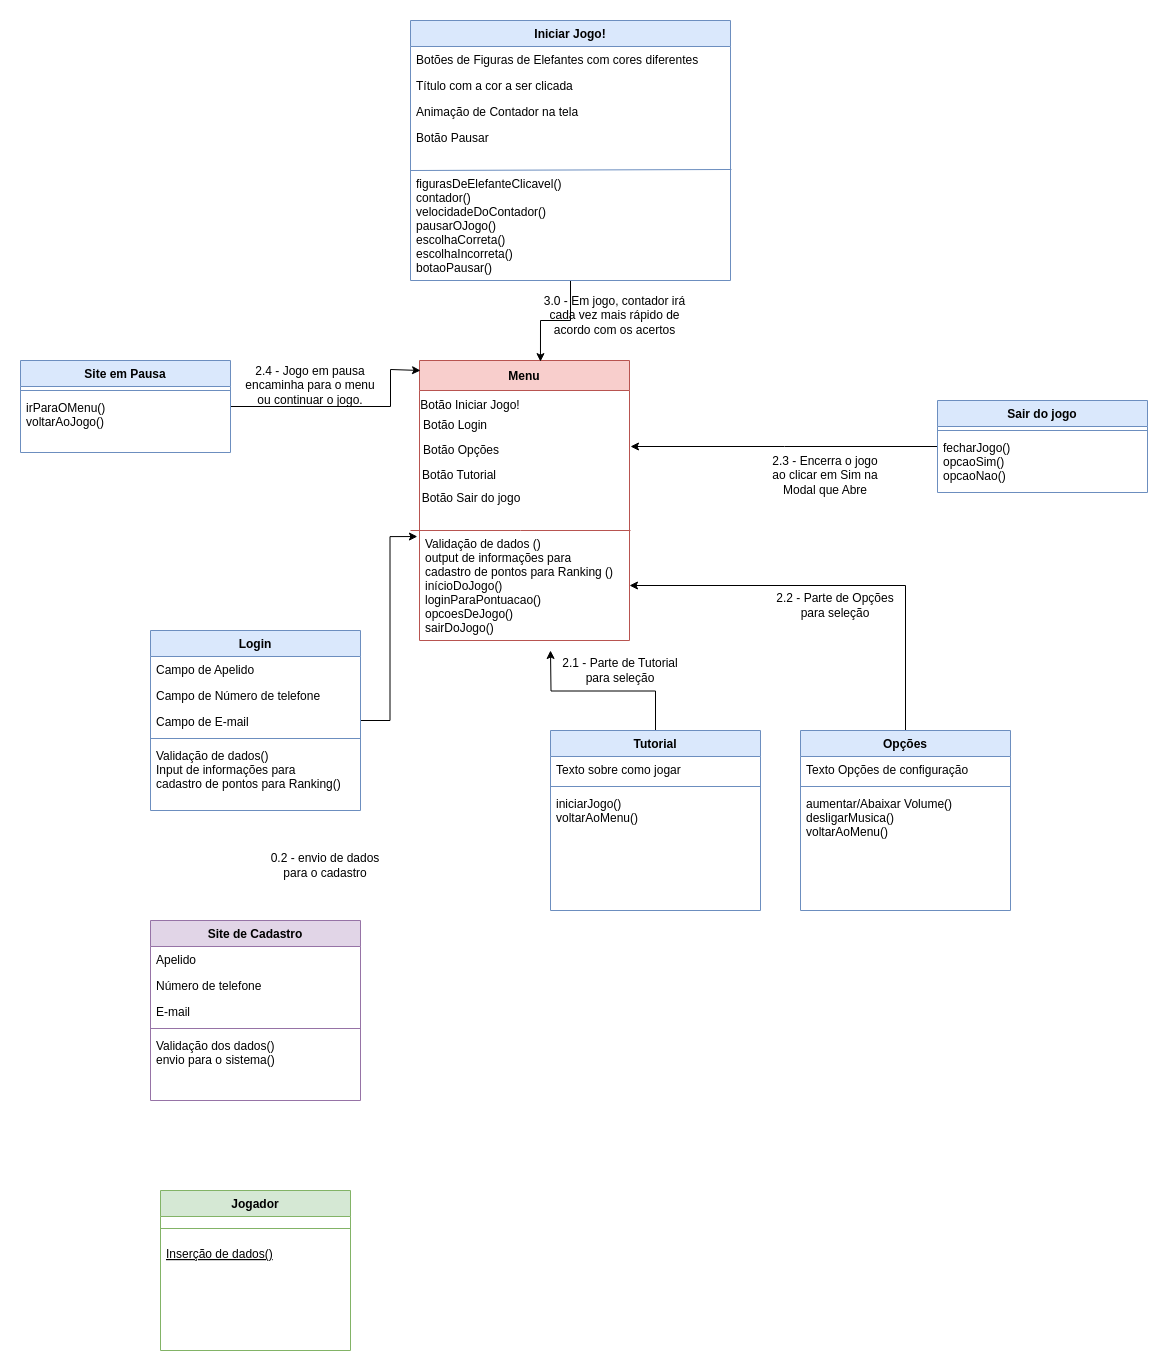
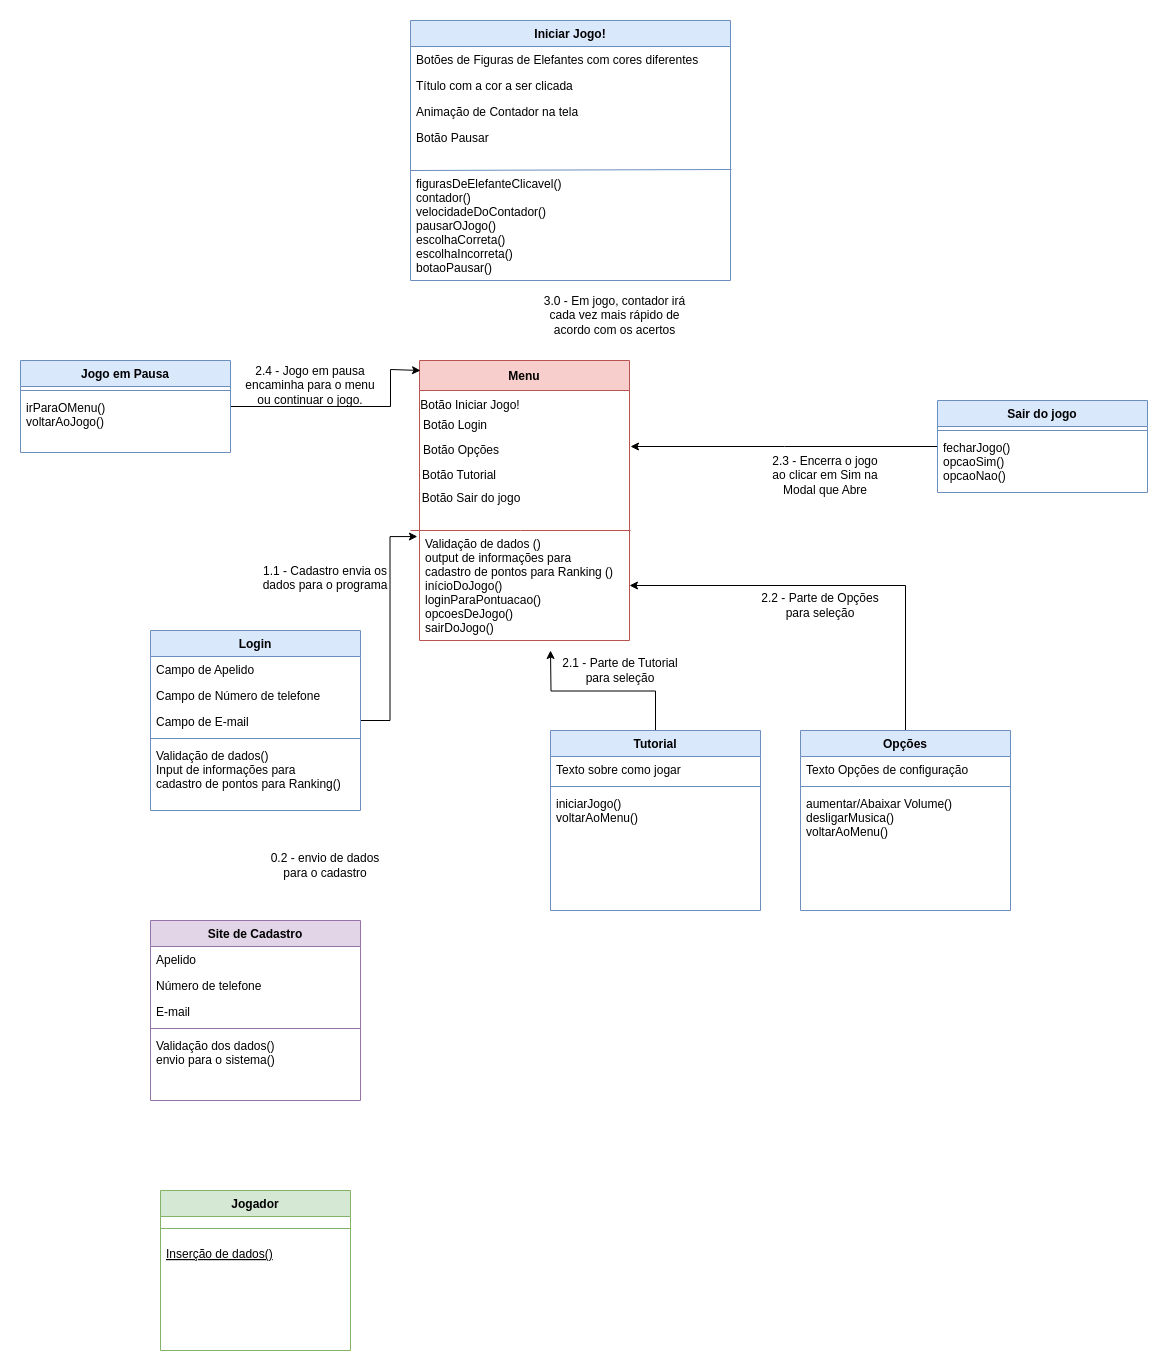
- <mxCell id="45" style="edgeStyle=orthogonalEdgeStyle;rounded=0;orthogonalLoop=1;jettySize=auto;html=1;entryX=0.576;entryY=0.004;entryDx=0;entryDy=0;entryPerimeter=0;" edge="1" parent="1" source="46" target="13"><mxGeometry relative="1" as="geometry" /></mxCell>
- <mxCell id="55" value="Site em Pausa" style="swimlane;fontStyle=1;align=center;verticalAlign=top;childLayout=stackLayout;horizontal=1;startSize=26;horizontalStack=0;resizeParent=1;resizeLast=0;collapsible=1;marginBottom=0;rounded=0;shadow=0;strokeWidth=1;fillColor=#dae8fc;strokeColor=#6c8ebf;" vertex="1" parent="1"><mxGeometry x="20" y="360" width="210" height="92" as="geometry"><mxRectangle x="230" y="140" width="160" height="26" as="alternateBounds" /></mxGeometry></mxCell>
+ <mxCell id="55" value="Jogo em Pausa" style="swimlane;fontStyle=1;align=center;verticalAlign=top;childLayout=stackLayout;horizontal=1;startSize=26;horizontalStack=0;resizeParent=1;resizeLast=0;collapsible=1;marginBottom=0;rounded=0;shadow=0;strokeWidth=1;fillColor=#dae8fc;strokeColor=#6c8ebf;" vertex="1" parent="1"><mxGeometry x="20" y="360" width="210" height="92" as="geometry"><mxRectangle x="230" y="140" width="160" height="26" as="alternateBounds" /></mxGeometry></mxCell>
+ <mxCell id="12" value="&#10;1.1 - Cadastro envia os dados para o programa&#10;&#10;" style="text;html=1;strokeColor=none;fillColor=none;align=center;verticalAlign=middle;whiteSpace=wrap;rounded=0;" vertex="1" parent="1"><mxGeometry x="255" y="570" width="140" height="30" as="geometry" /></mxCell>
- <mxCell id="39" value="2.2 - Parte de Opções para seleção" style="text;html=1;strokeColor=none;fillColor=none;align=center;verticalAlign=middle;whiteSpace=wrap;rounded=0;" vertex="1" parent="1"><mxGeometry x="770" y="590" width="130" height="30" as="geometry" /></mxCell>
+ <mxCell id="39" value="2.2 - Parte de Opções para seleção" style="text;html=1;strokeColor=none;fillColor=none;align=center;verticalAlign=middle;whiteSpace=wrap;rounded=0;" vertex="1" parent="1"><mxGeometry x="755" y="590" width="130" height="30" as="geometry" /></mxCell>
